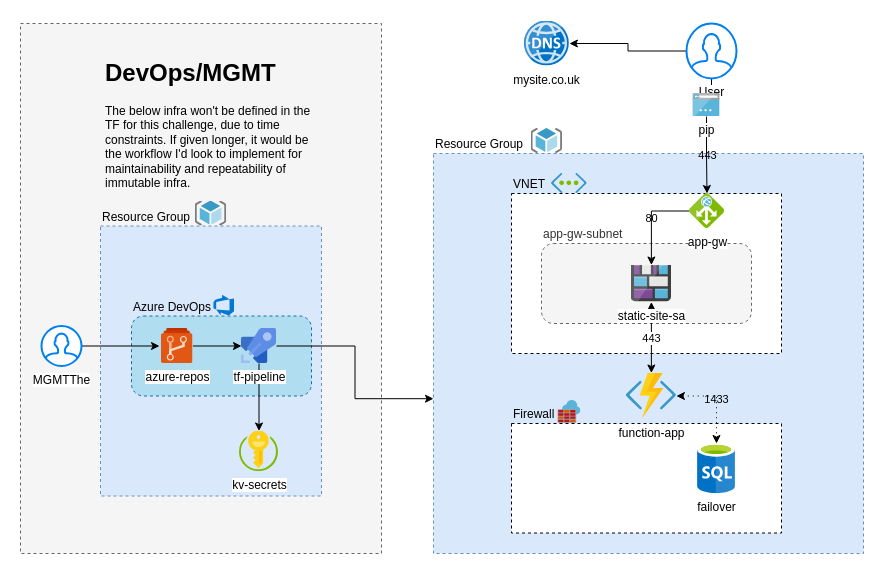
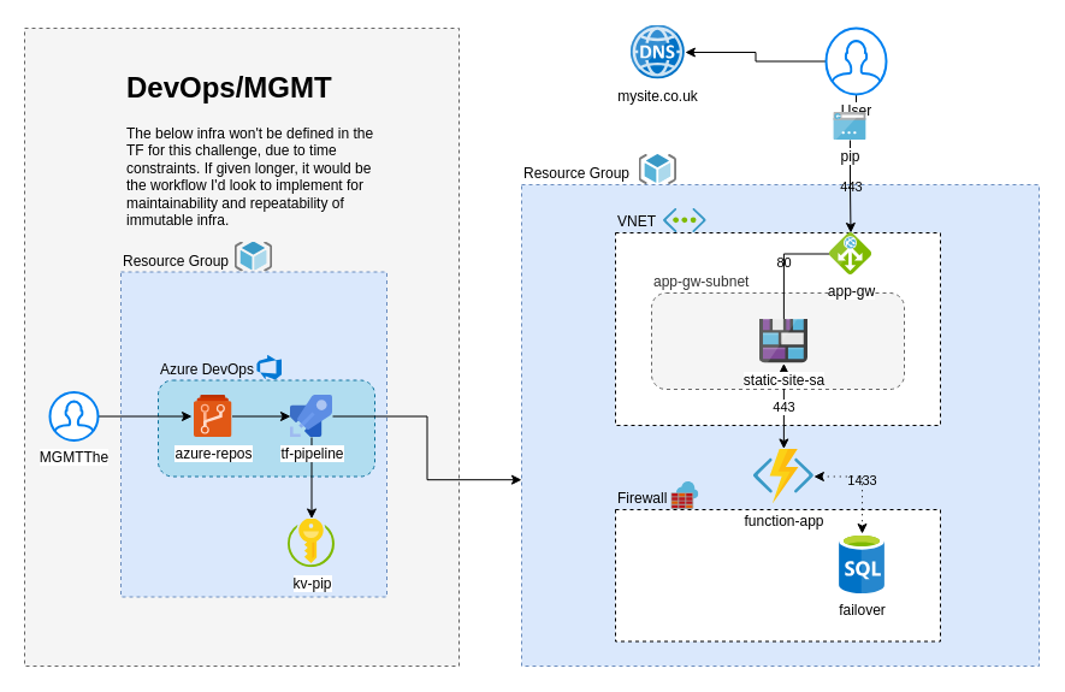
- <mxCell id="31" value="80" style="edgeStyle=orthogonalEdgeStyle;rounded=0;orthogonalLoop=1;jettySize=auto;html=1;labelBackgroundColor=none;startArrow=none;startFill=0;" edge="1" parent="1" source="32" target="29"><mxGeometry relative="1" as="geometry" /></mxCell>
+ <mxCell id="31" value="80" style="edgeStyle=orthogonalEdgeStyle;rounded=0;orthogonalLoop=1;jettySize=auto;html=1;labelBackgroundColor=none;startArrow=none;startFill=0;endArrow=none;" edge="1" parent="1" source="32" target="29"><mxGeometry relative="1" as="geometry" /></mxCell>
- <mxCell id="18" value="kv-secrets" style="aspect=fixed;html=1;points=[];align=center;image;fontSize=12;image=img/lib/mscae/Key_Vaults.svg;dashed=1;strokeColor=#000066;" vertex="1" parent="1"><mxGeometry x="239" y="430.5" width="39" height="40.63" as="geometry" /></mxCell>
+ <mxCell id="18" value="kv-pip" style="aspect=fixed;html=1;points=[];align=center;image;fontSize=12;image=img/lib/mscae/Key_Vaults.svg;dashed=1;strokeColor=#000066;" vertex="1" parent="1"><mxGeometry x="239" y="430.5" width="39" height="40.63" as="geometry" /></mxCell>
